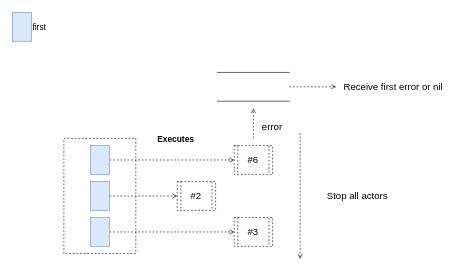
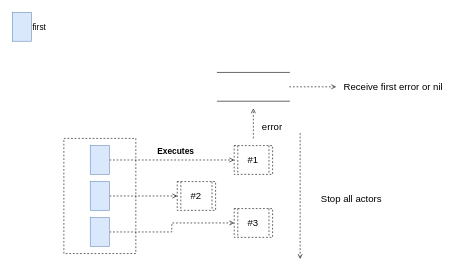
- <mxCell id="17" value="Executes" style="text;html=1;align=left;verticalAlign=middle;resizable=0;points=[];autosize=1;fontSize=14;fontStyle=1" vertex="1" parent="1"><mxGeometry x="260" y="222" width="80" height="20" as="geometry" /></mxCell>
+ <mxCell id="17" value="Executes" style="text;html=1;align=left;verticalAlign=middle;resizable=0;points=[];autosize=1;fontSize=14;fontStyle=1" vertex="1" parent="1"><mxGeometry x="260" y="242" width="80" height="20" as="geometry" /></mxCell>
- <mxCell id="14" value="#6" style="shape=process;whiteSpace=wrap;html=1;backgroundOutline=1;fillColor=none;fontSize=16;align=center;dashed=1;" vertex="1" parent="1"><mxGeometry x="390" y="242" width="64" height="48" as="geometry" /></mxCell>
+ <mxCell id="14" value="#1" style="shape=process;whiteSpace=wrap;html=1;backgroundOutline=1;fillColor=none;fontSize=16;align=center;dashed=1;" vertex="1" parent="1"><mxGeometry x="390" y="242" width="64" height="48" as="geometry" /></mxCell>
- <mxCell id="21" value="Stop all actors" style="text;html=1;align=center;verticalAlign=middle;resizable=0;points=[];autosize=1;fontSize=16;" vertex="1" parent="1"><mxGeometry x="535" y="316" width="120" height="20" as="geometry" /></mxCell>
+ <mxCell id="21" value="Stop all actors" style="text;html=1;align=center;verticalAlign=middle;resizable=0;points=[];autosize=1;fontSize=16;" vertex="1" parent="1"><mxGeometry x="525" y="321" width="120" height="20" as="geometry" /></mxCell>
- <mxCell id="16" value="#3" style="shape=process;whiteSpace=wrap;html=1;backgroundOutline=1;fillColor=none;fontSize=16;align=center;dashed=1;" vertex="1" parent="1"><mxGeometry x="390" y="362" width="64" height="48" as="geometry" /></mxCell>
+ <mxCell id="16" value="#3" style="shape=process;whiteSpace=wrap;html=1;backgroundOutline=1;fillColor=none;fontSize=16;align=center;dashed=1;" vertex="1" parent="1"><mxGeometry x="390" y="347" width="64" height="48" as="geometry" /></mxCell>
